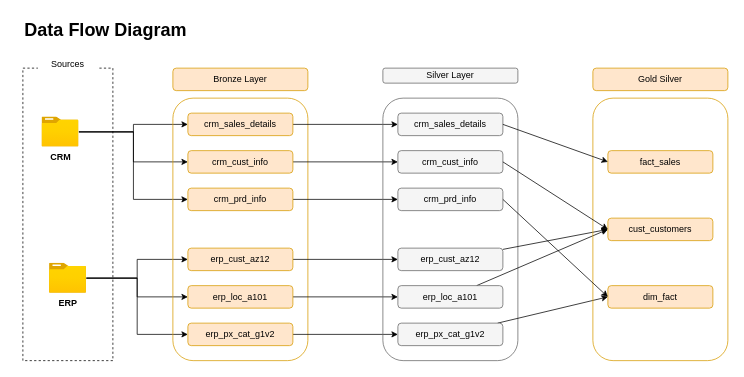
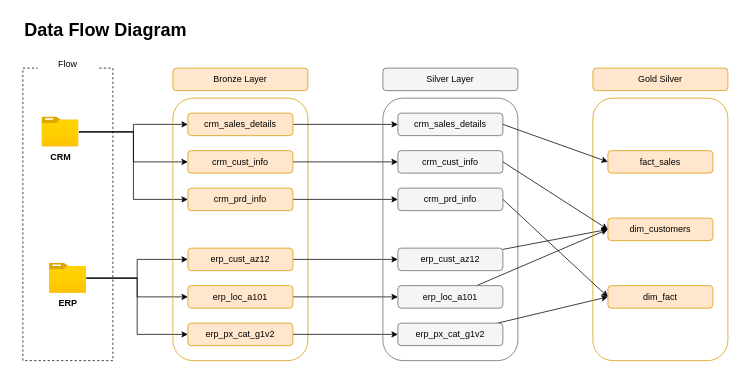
- <mxCell id="3" value="Sources" style="rounded=0;whiteSpace=wrap;html=1;strokeColor=none;" vertex="1" parent="1"><mxGeometry x="50" y="70" width="80" height="30" as="geometry" /></mxCell>
+ <mxCell id="3" value="Flow" style="rounded=0;whiteSpace=wrap;html=1;strokeColor=none;" vertex="1" parent="1"><mxGeometry x="50" y="70" width="80" height="30" as="geometry" /></mxCell>
- <mxCell id="27" value="Silver Layer" style="rounded=1;whiteSpace=wrap;html=1;fillColor=#f5f5f5;strokeColor=#666666;gradientColor=none;" vertex="1" parent="1"><mxGeometry x="510" y="90" width="180" height="20" as="geometry" /></mxCell>
+ <mxCell id="27" value="Silver Layer" style="rounded=1;whiteSpace=wrap;html=1;fillColor=#f5f5f5;strokeColor=#666666;gradientColor=none;" vertex="1" parent="1"><mxGeometry x="510" y="90" width="180" height="30" as="geometry" /></mxCell>
- <mxCell id="40" value="cust_customers" style="rounded=1;whiteSpace=wrap;html=1;fillColor=#ffe6cc;strokeColor=#d79b00;" vertex="1" parent="1"><mxGeometry x="810" y="290" width="140" height="30" as="geometry" /></mxCell>
+ <mxCell id="40" value="dim_customers" style="rounded=1;whiteSpace=wrap;html=1;fillColor=#ffe6cc;strokeColor=#d79b00;" vertex="1" parent="1"><mxGeometry x="810" y="290" width="140" height="30" as="geometry" /></mxCell>
